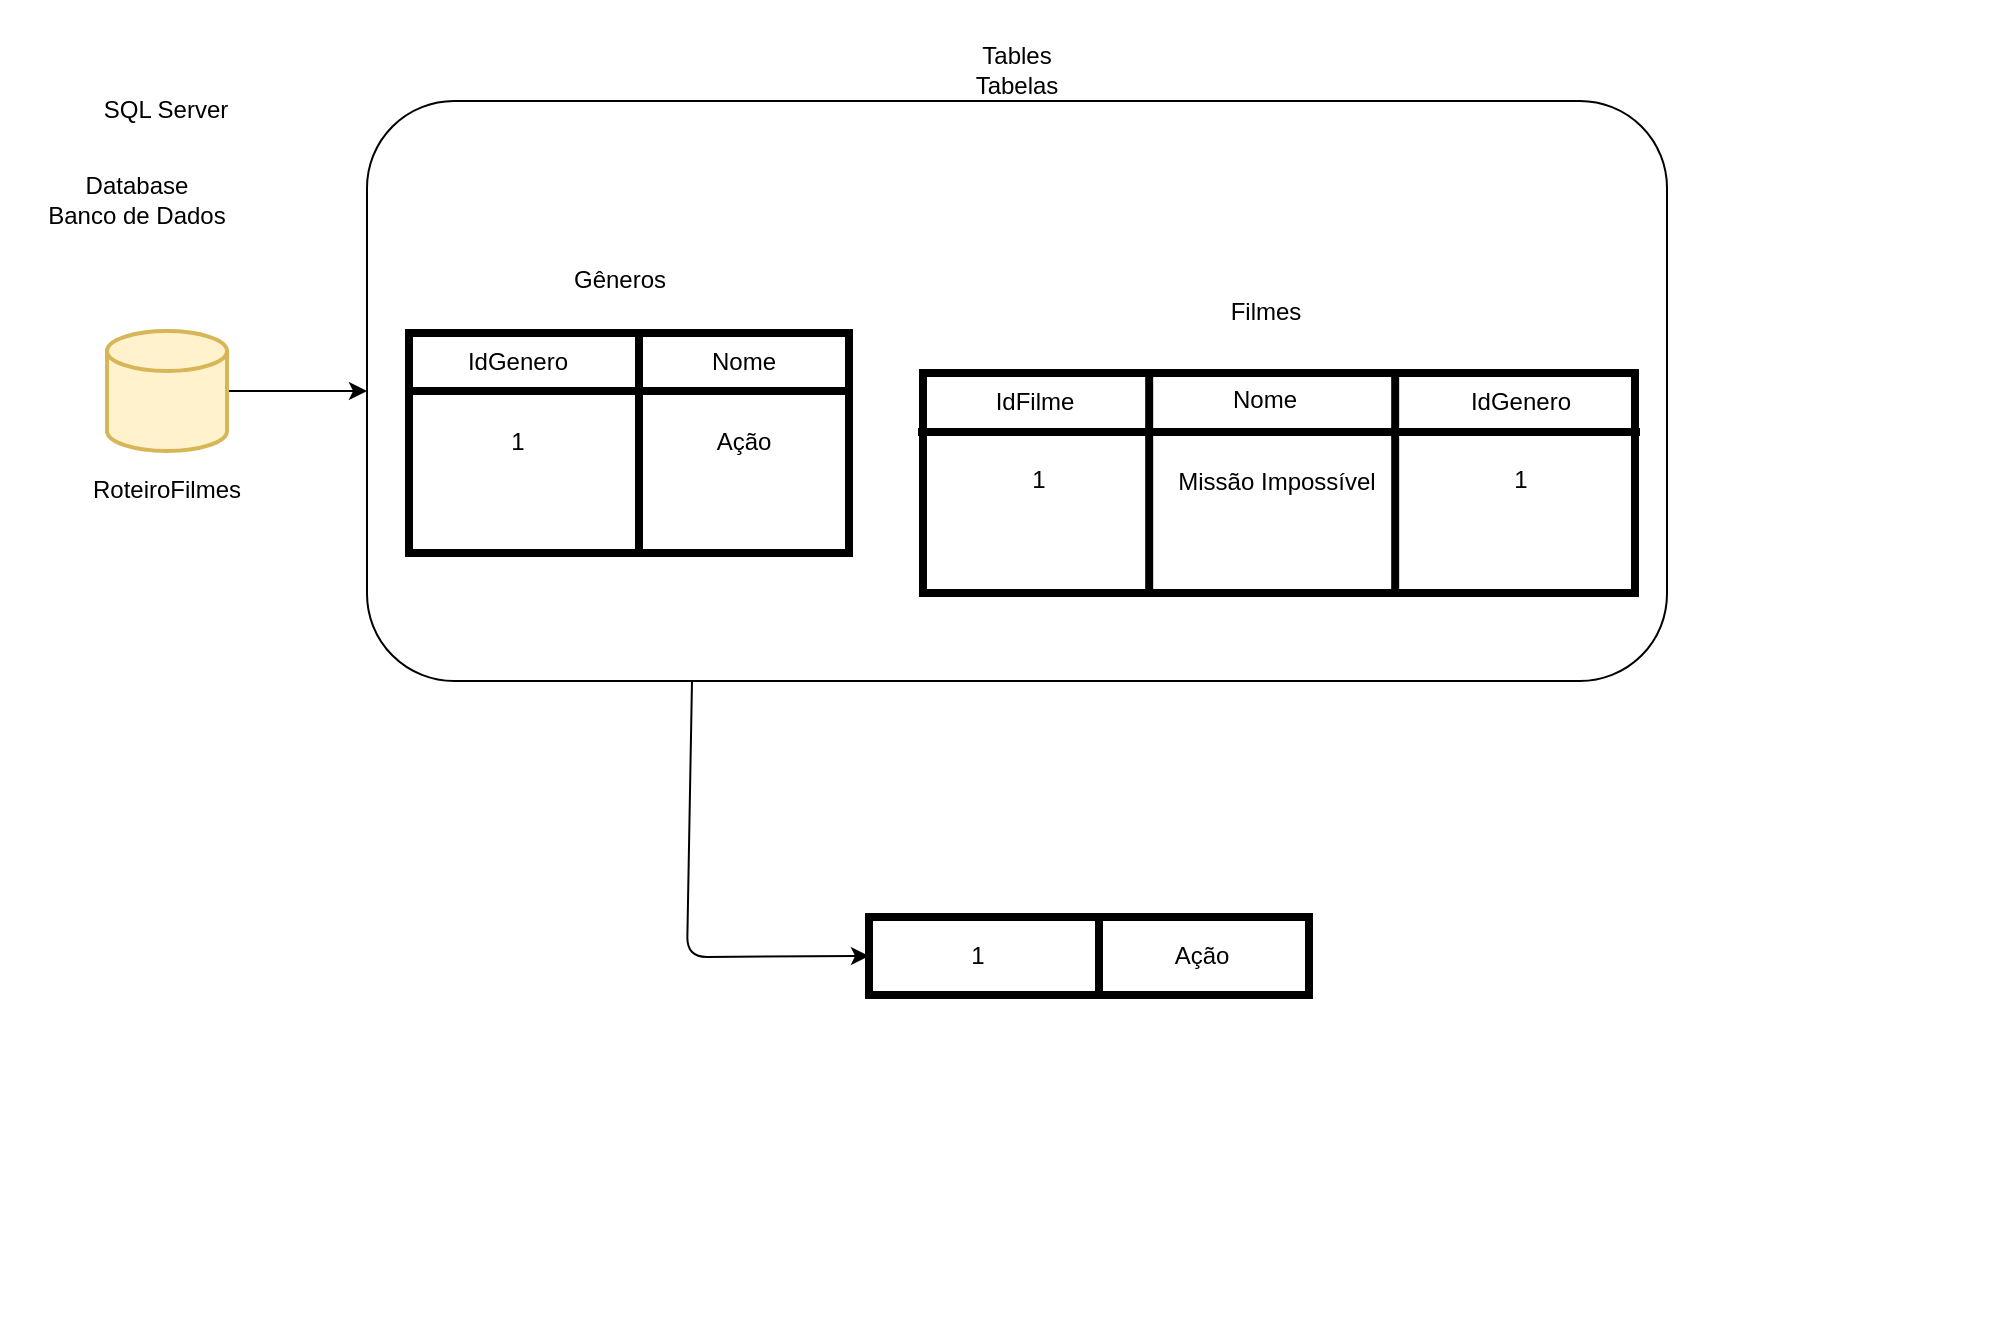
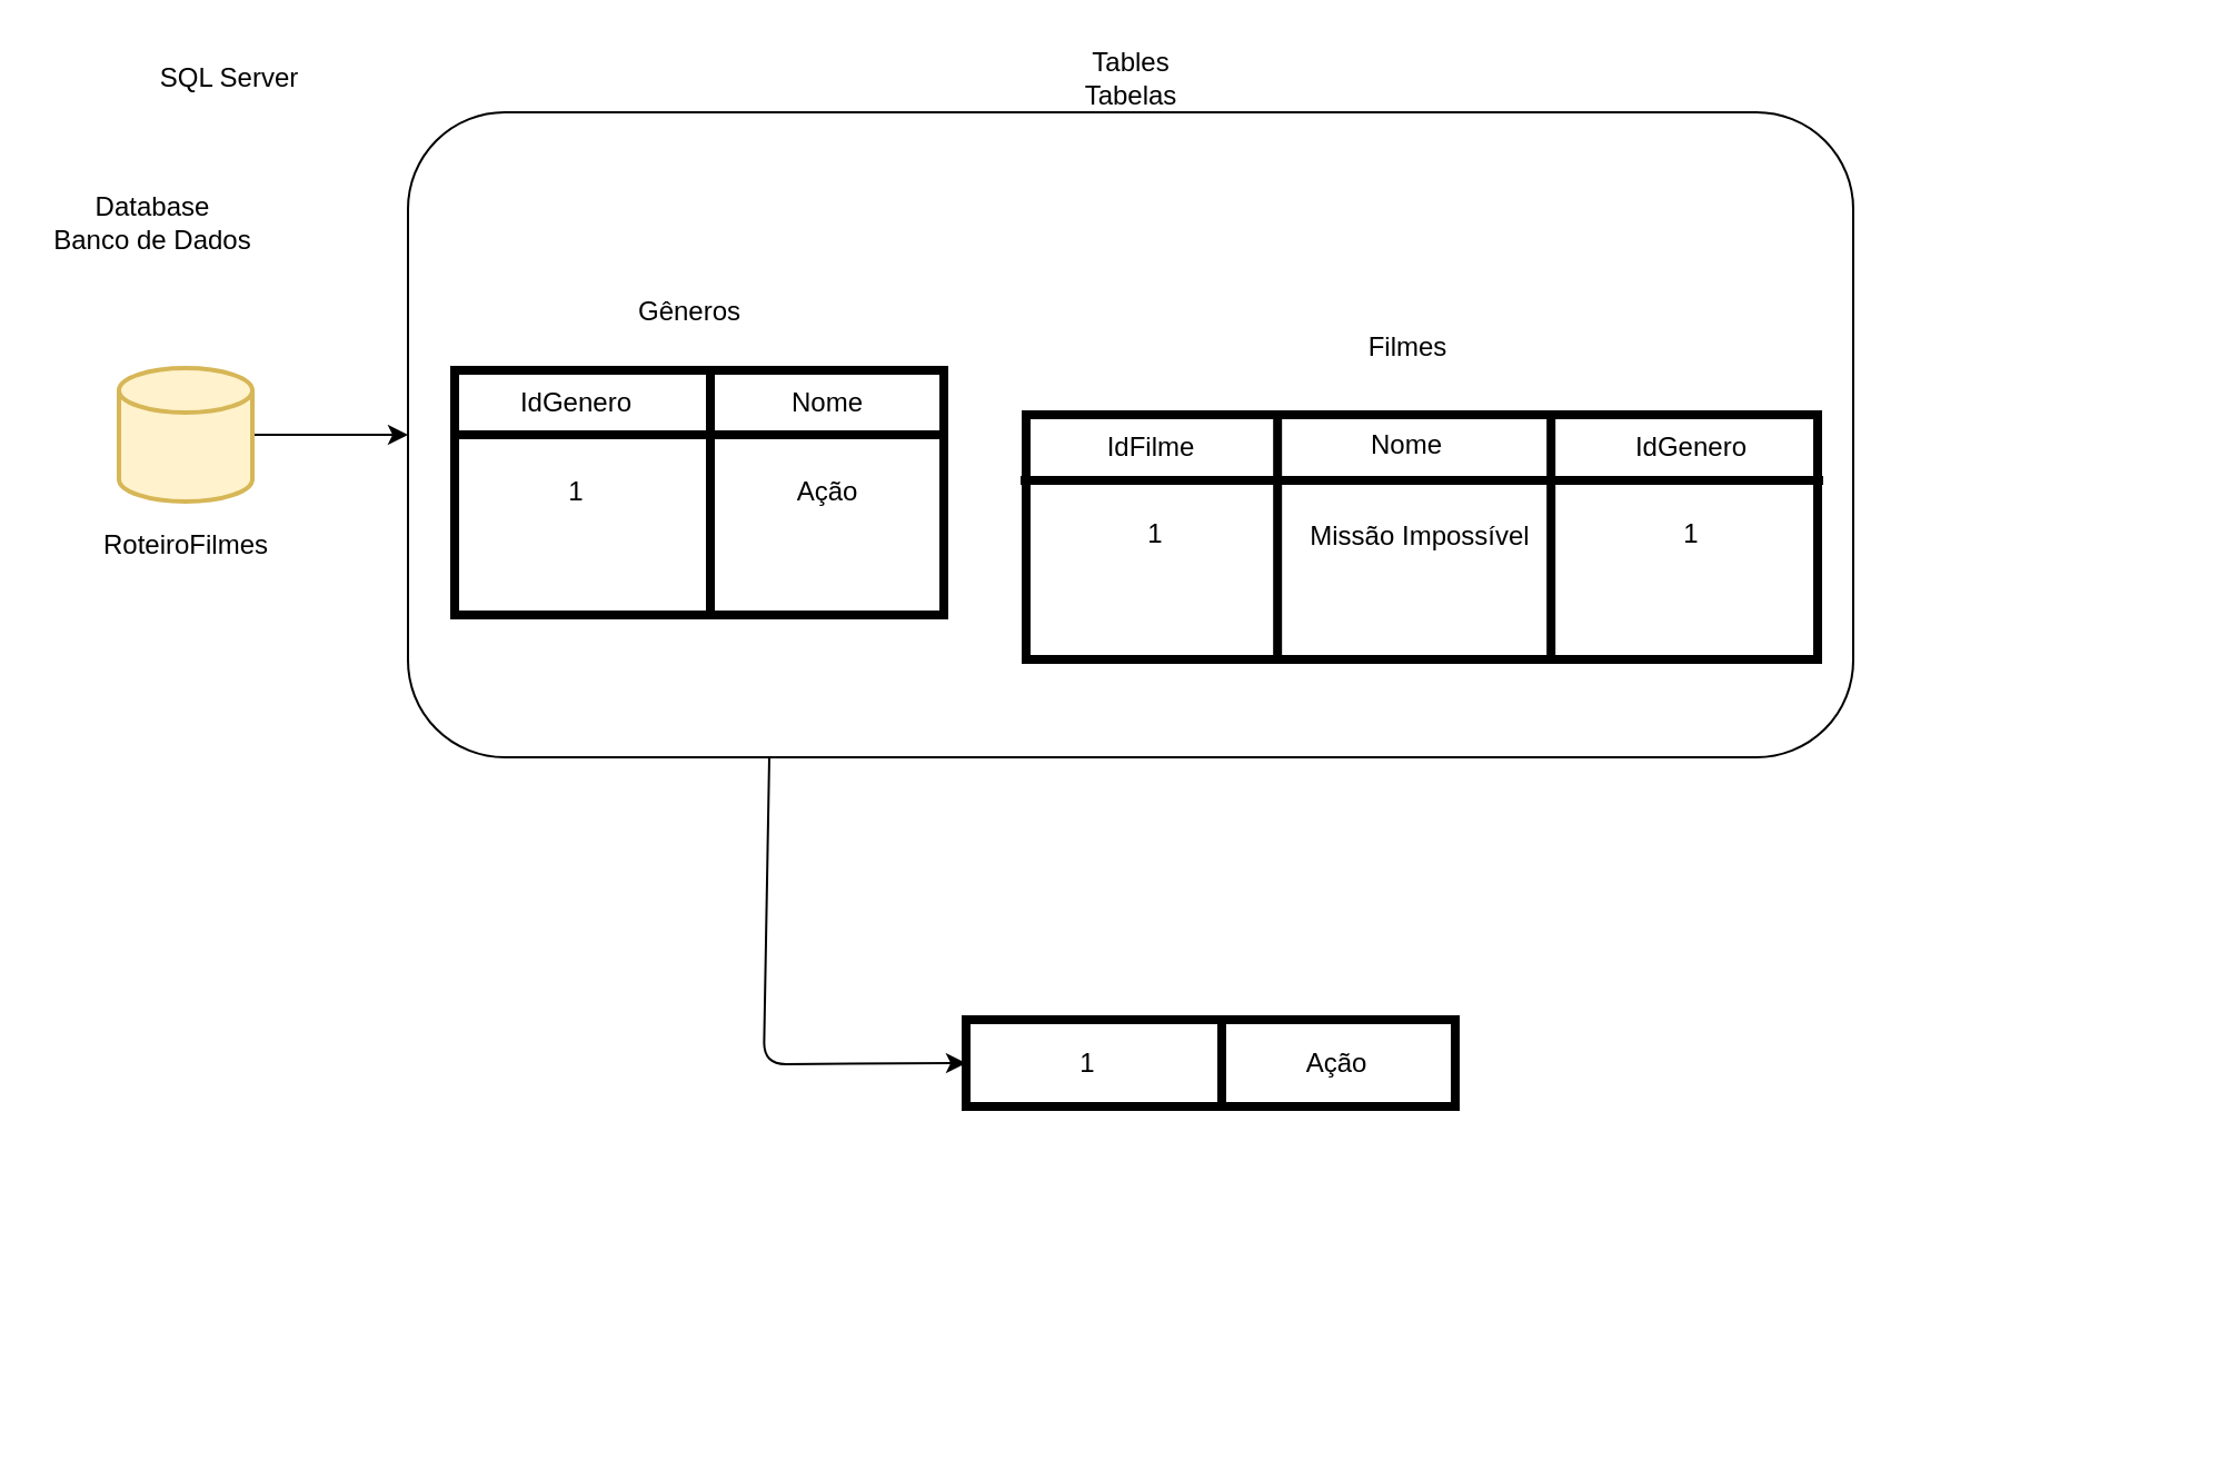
- <mxCell id="6" value="SQL Server" style="text;html=1;strokeColor=none;fillColor=none;align=center;verticalAlign=middle;whiteSpace=wrap;rounded=0;" vertex="1" parent="1"><mxGeometry x="48" y="40" width="70" height="30" as="geometry" /></mxCell>
+ <mxCell id="6" value="SQL Server" style="text;html=1;strokeColor=none;fillColor=none;align=center;verticalAlign=middle;whiteSpace=wrap;rounded=0;" vertex="1" parent="1"><mxGeometry x="68" y="20" width="70" height="30" as="geometry" /></mxCell>
